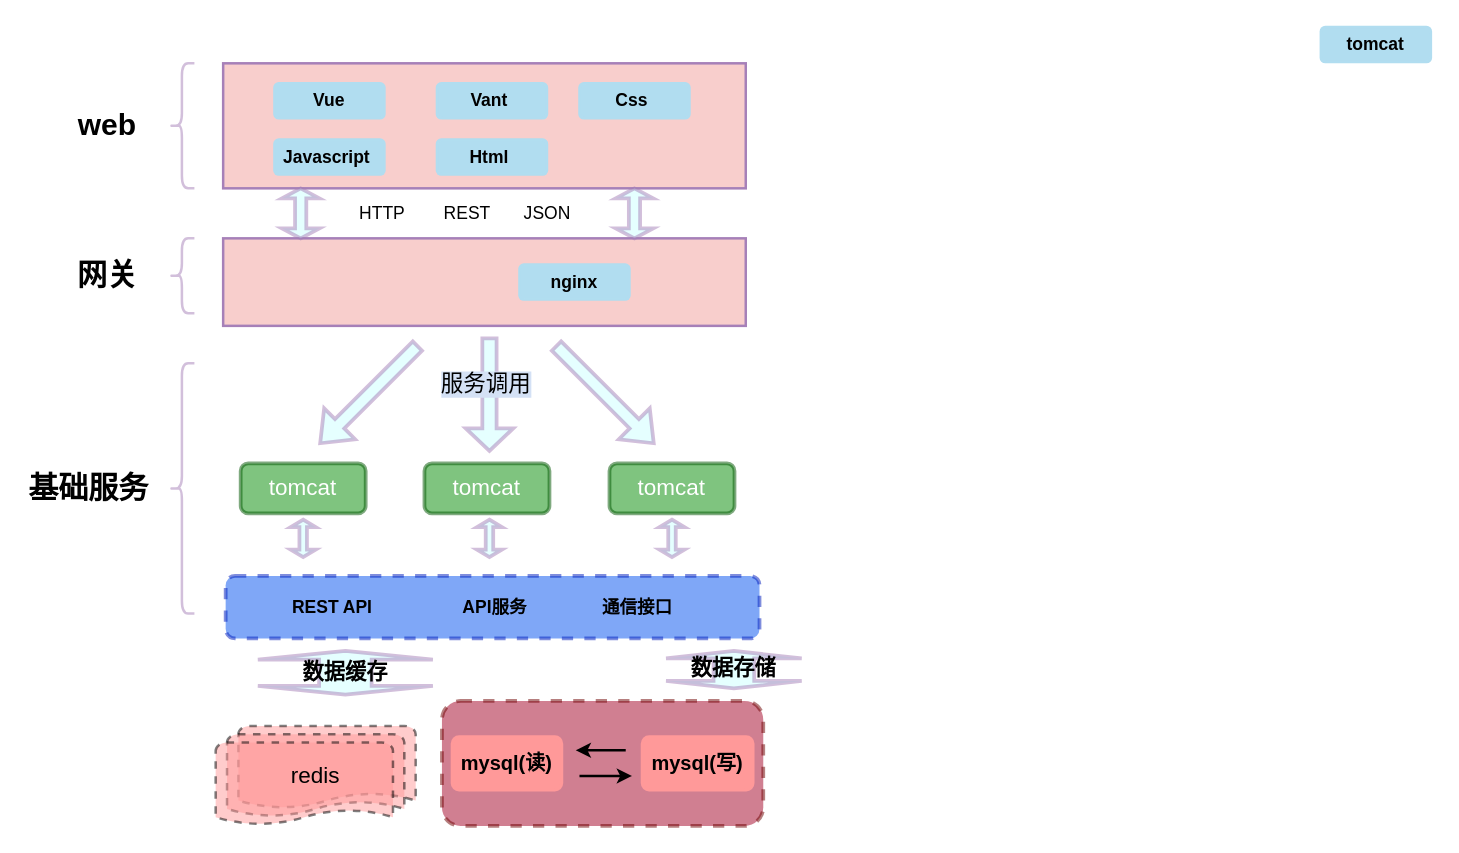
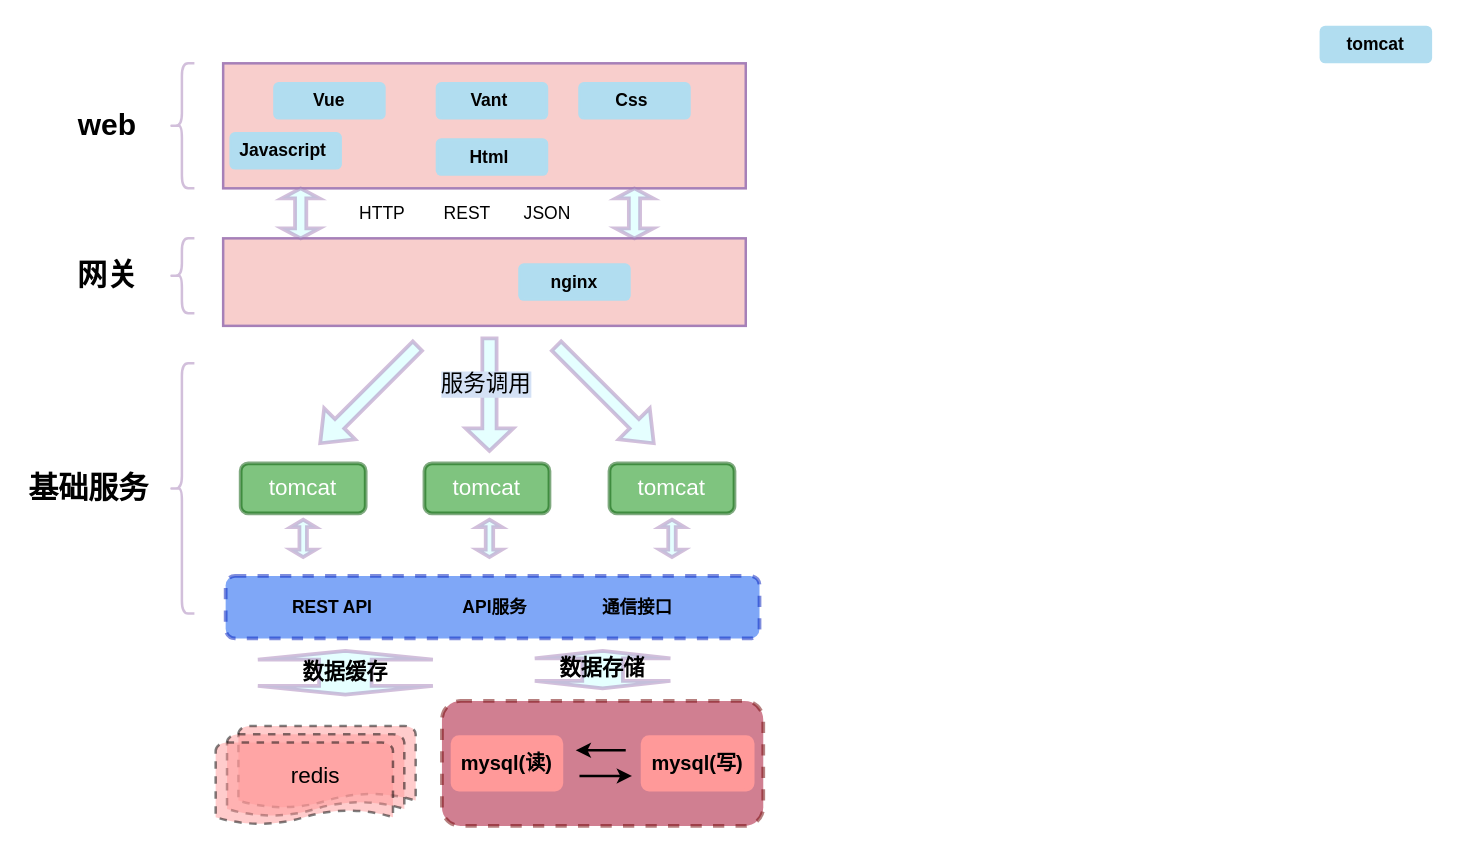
- <mxCell id="5" value="&lt;p class=&quot;MsoNormal&quot;&gt;&lt;span style=&quot;font-size: 10.5pt&quot;&gt;Javascript&amp;nbsp;&lt;/span&gt;&lt;/p&gt;" style="shape=ext;double=1;rounded=1;whiteSpace=wrap;html=1;fillColor=#b1ddf0;strokeColor=none;fontStyle=1" vertex="1" parent="1"><mxGeometry x="218" y="110" width="90" height="30" as="geometry" /></mxCell>
+ <mxCell id="5" value="&lt;p class=&quot;MsoNormal&quot;&gt;&lt;span style=&quot;font-size: 10.5pt&quot;&gt;Javascript&amp;nbsp;&lt;/span&gt;&lt;/p&gt;" style="shape=ext;double=1;rounded=1;whiteSpace=wrap;html=1;fillColor=#b1ddf0;strokeColor=none;fontStyle=1" vertex="1" parent="1"><mxGeometry x="183" y="105" width="90" height="30" as="geometry" /></mxCell>
- <mxCell id="38" value="数据存储" style="shape=doubleArrow;direction=south;whiteSpace=wrap;html=1;rounded=0;shadow=0;glass=0;labelBackgroundColor=none;sketch=0;strokeColor=#A680B8;strokeWidth=3;gradientColor=none;fontSize=17;opacity=50;labelBorderColor=none;fillColor=#CCFFFF;fontStyle=1" vertex="1" parent="1"><mxGeometry x="532.25" y="520" width="108.5" height="30" as="geometry" /></mxCell>
+ <mxCell id="38" value="数据存储" style="shape=doubleArrow;direction=south;whiteSpace=wrap;html=1;rounded=0;shadow=0;glass=0;labelBackgroundColor=none;sketch=0;strokeColor=#A680B8;strokeWidth=3;gradientColor=none;fontSize=17;opacity=50;labelBorderColor=none;fillColor=#CCFFFF;fontStyle=1" vertex="1" parent="1"><mxGeometry x="427.25" y="520" width="108.5" height="30" as="geometry" /></mxCell>
